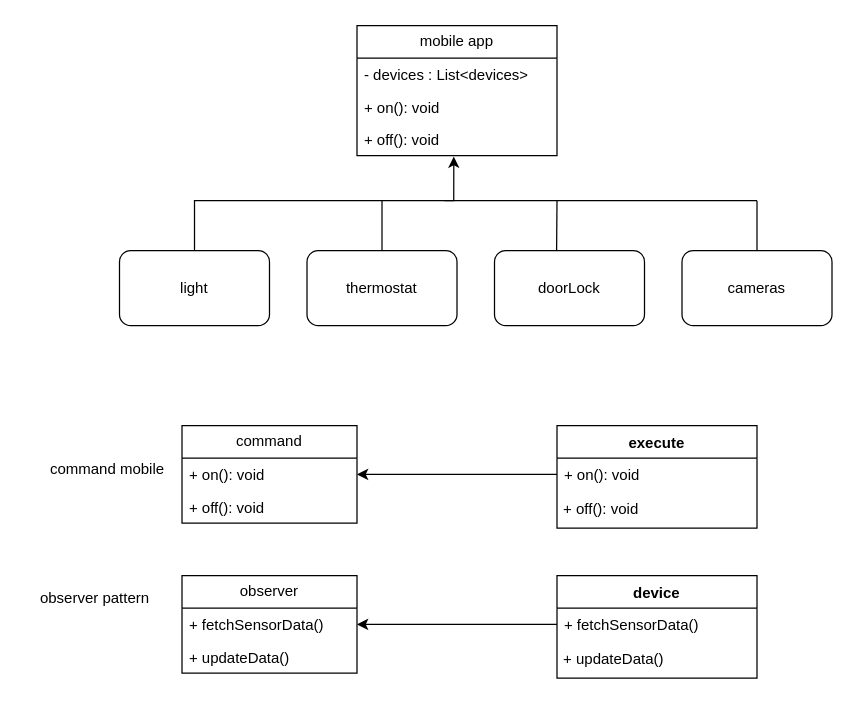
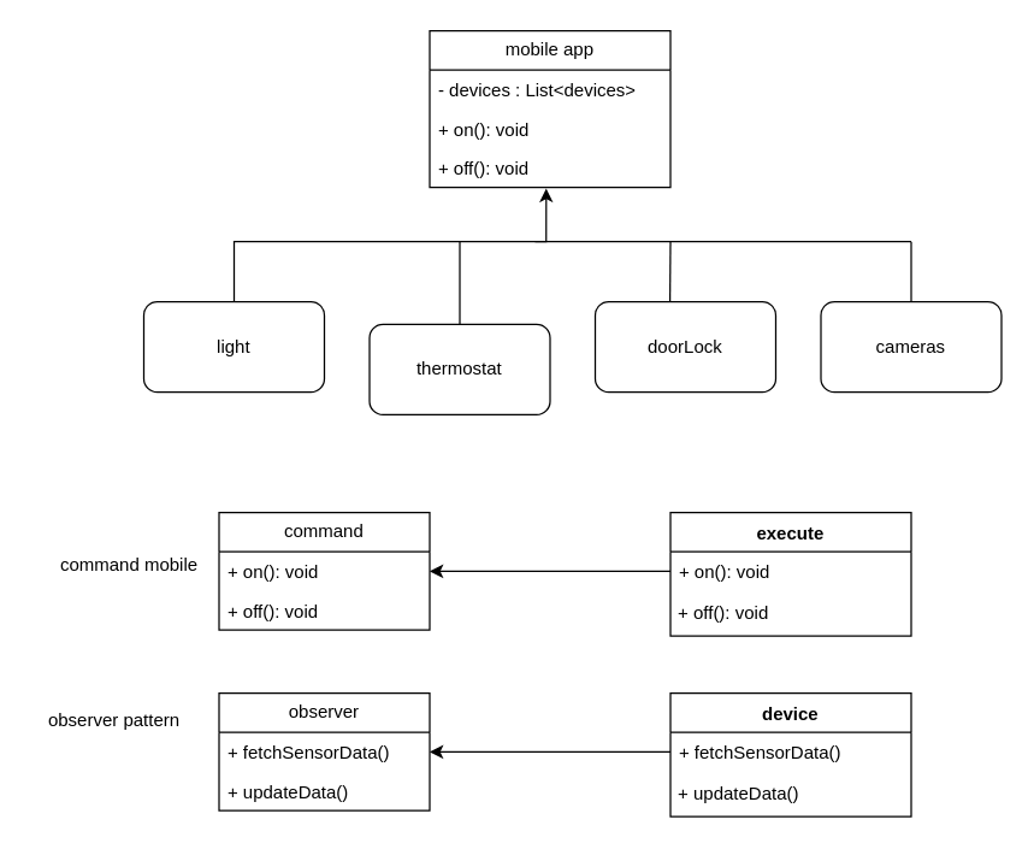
- <mxCell id="6" value="thermostat" style="rounded=1;whiteSpace=wrap;html=1;" vertex="1" parent="1"><mxGeometry x="245" y="200" width="120" height="60" as="geometry" /></mxCell>
+ <mxCell id="6" value="thermostat" style="rounded=1;whiteSpace=wrap;html=1;" vertex="1" parent="1"><mxGeometry x="245" y="215" width="120" height="60" as="geometry" /></mxCell>
